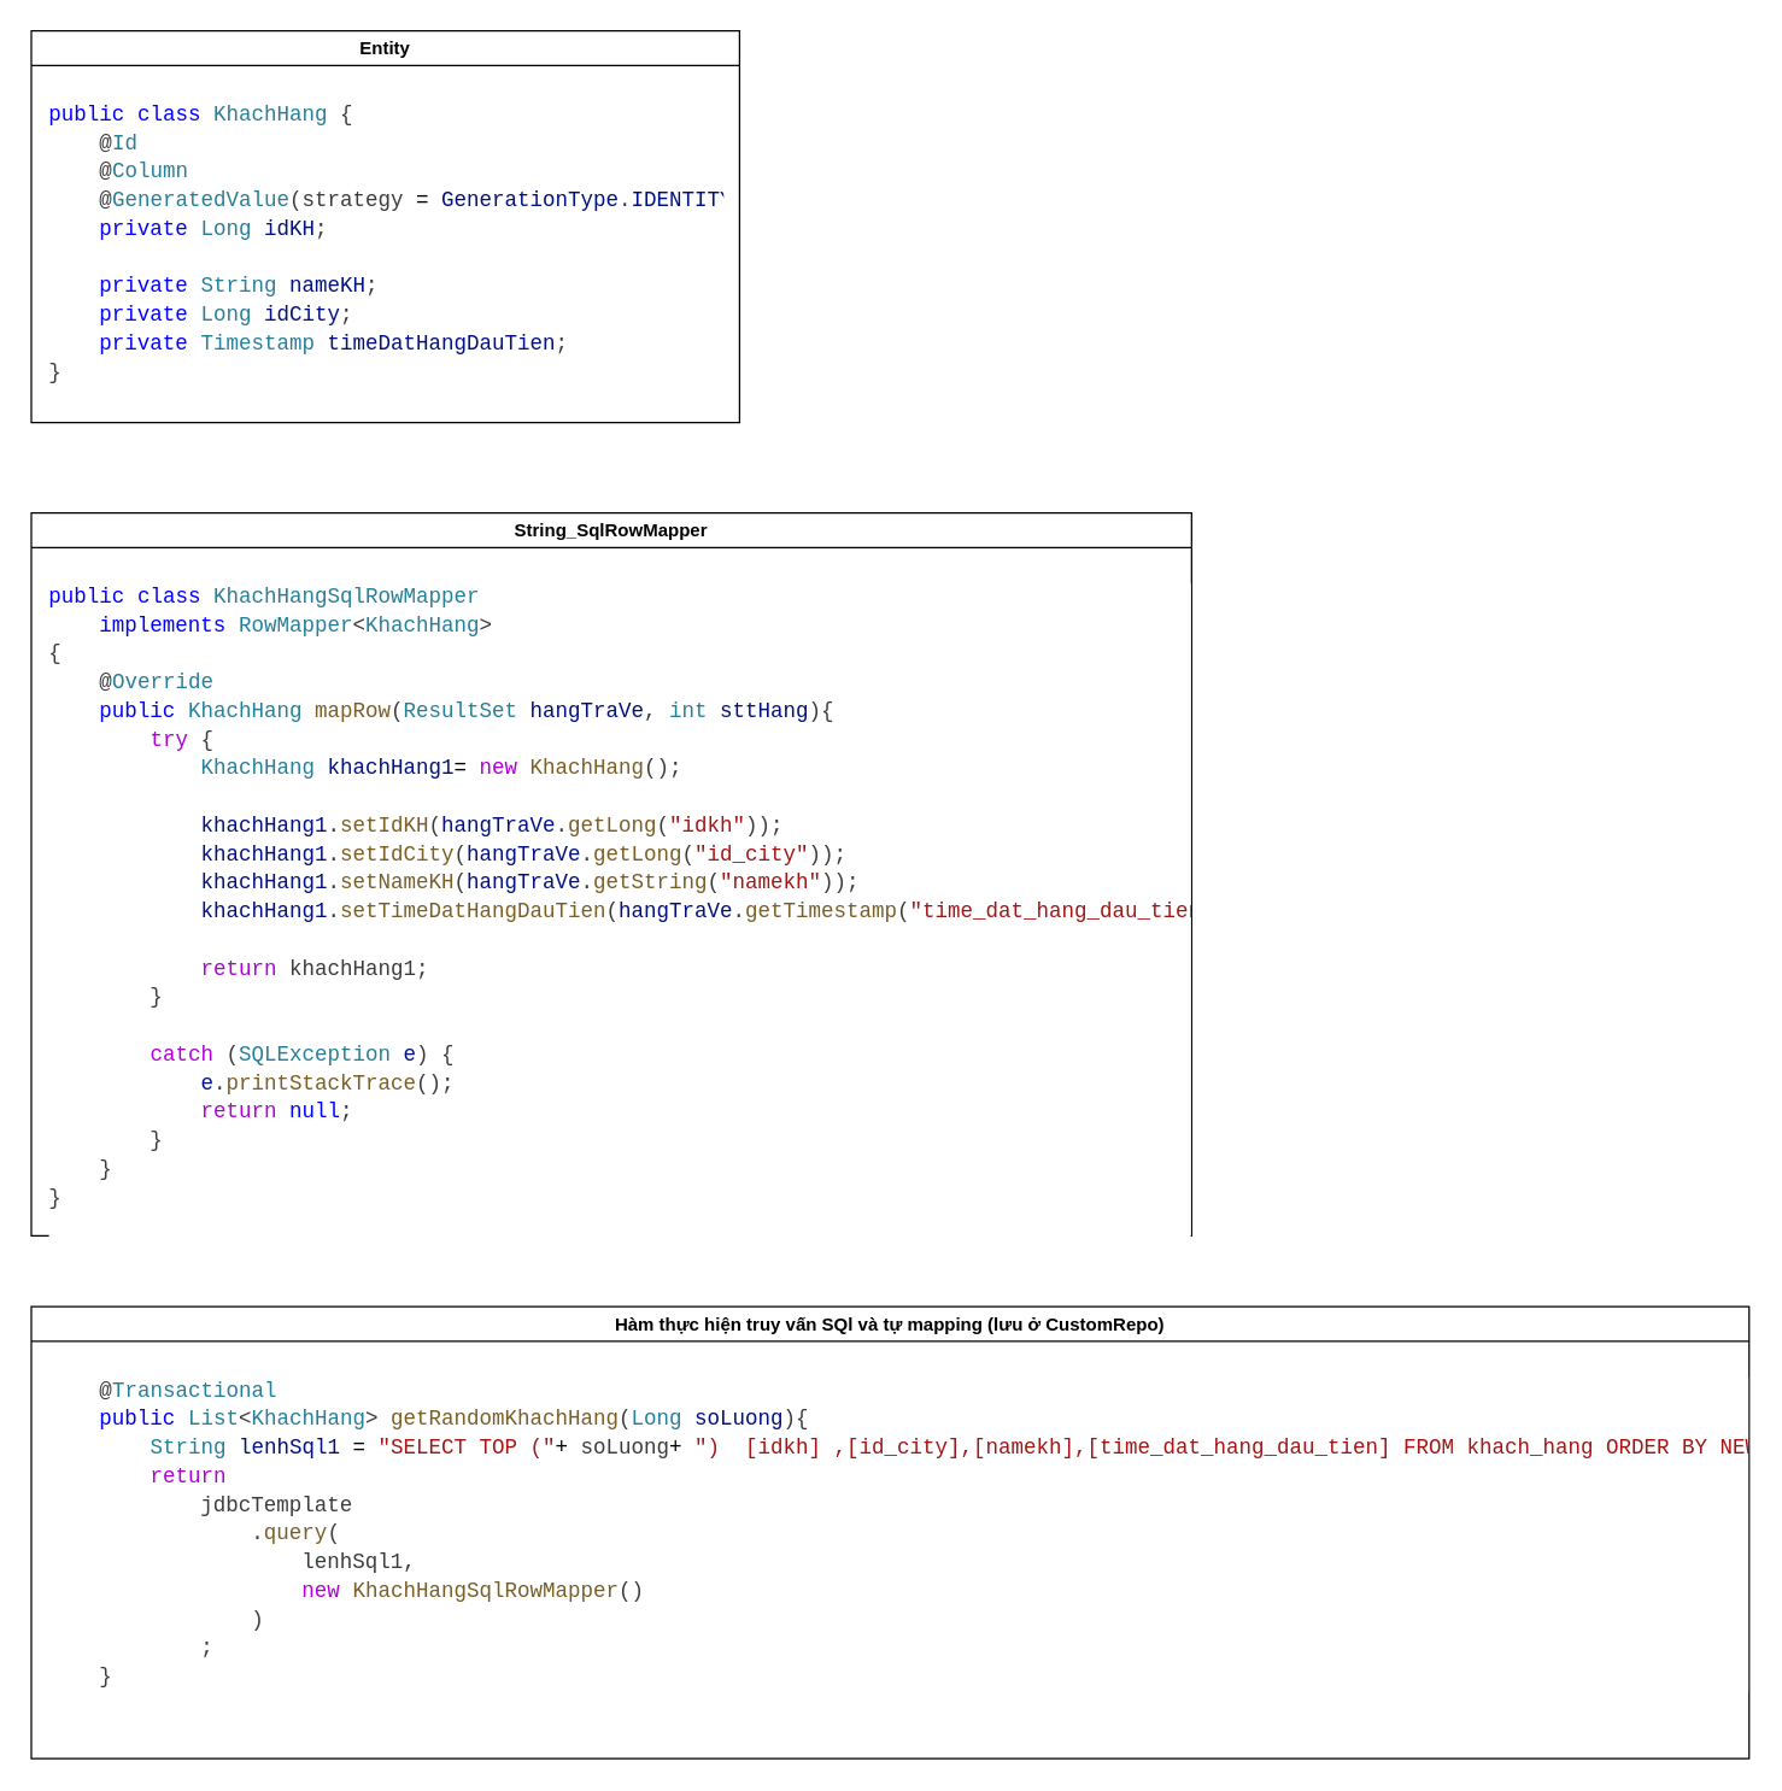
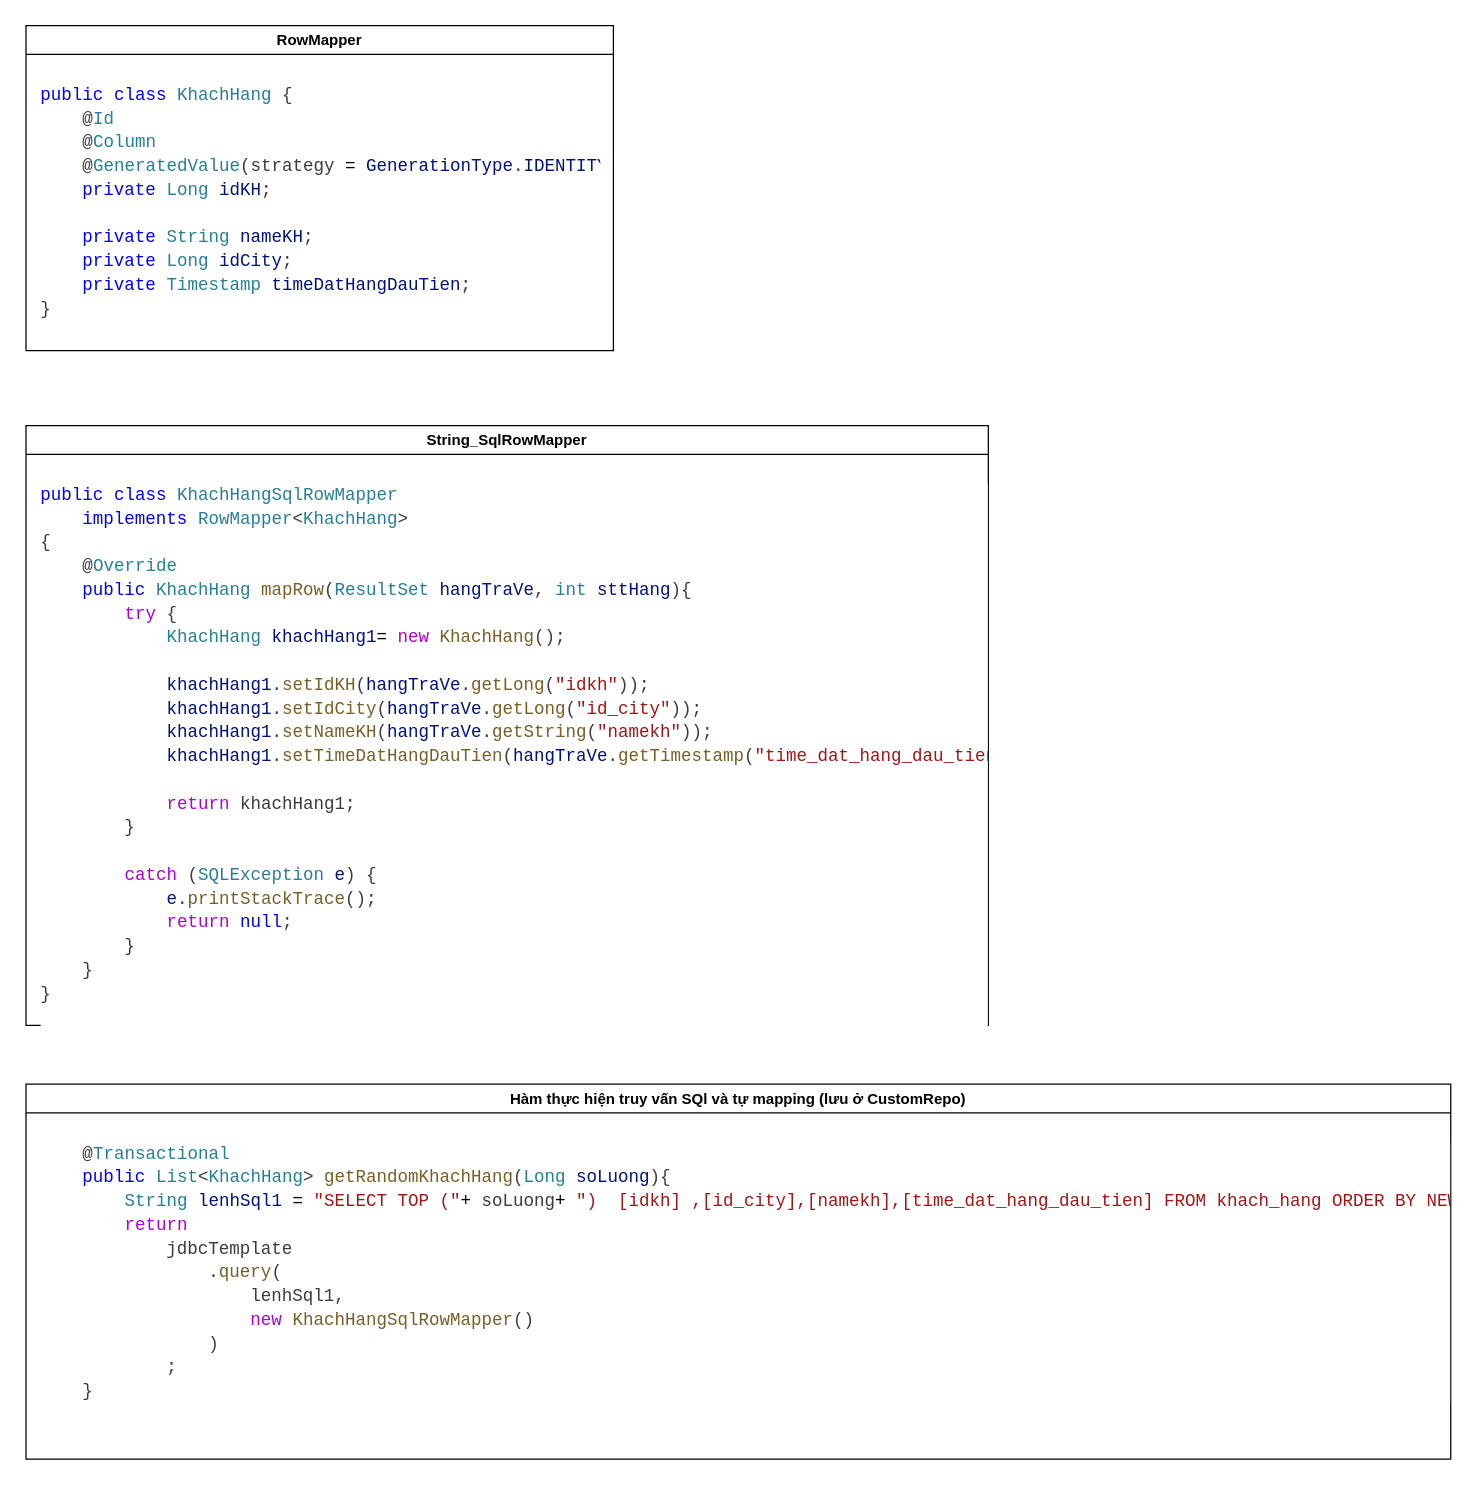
- <mxCell id="6" value="Entity" style="swimlane;whiteSpace=wrap;html=1;swimlaneFillColor=default;" parent="1" vertex="1"><mxGeometry x="20" y="20" width="470" height="260" as="geometry" /></mxCell>
+ <mxCell id="6" value="RowMapper" style="swimlane;whiteSpace=wrap;html=1;swimlaneFillColor=default;" parent="1" vertex="1"><mxGeometry x="20" y="20" width="470" height="260" as="geometry" /></mxCell>
